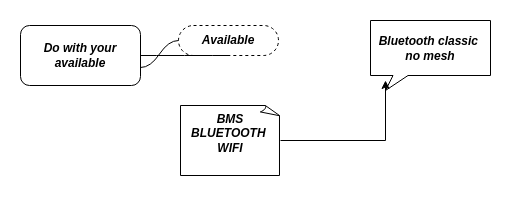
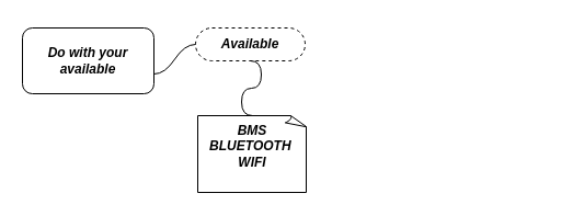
- <mxCell id="6" style="edgeStyle=entityRelationEdgeStyle;rounded=0;orthogonalLoop=1;jettySize=auto;html=1;startArrow=none;endArrow=none;segment=10;curved=1;sourcePerimeterSpacing=0;targetPerimeterSpacing=0;exitX=0.5;exitY=1;exitDx=0;exitDy=0;" edge="1" parent="1" source="3" target="2"><mxGeometry relative="1" as="geometry" /></mxCell>
+ <mxCell id="6" style="edgeStyle=entityRelationEdgeStyle;rounded=0;orthogonalLoop=1;jettySize=auto;html=1;startArrow=none;endArrow=none;segment=10;curved=1;sourcePerimeterSpacing=0;targetPerimeterSpacing=0;exitX=0.5;exitY=1;exitDx=0;exitDy=0;entryX=0.5;entryY=0;entryDx=0;entryDy=0;entryPerimeter=0;" edge="1" parent="1" source="3" target="5"><mxGeometry relative="1" as="geometry" /></mxCell>
- <mxCell id="7" value="&lt;b&gt;&lt;i&gt;Bluetooth classic&amp;nbsp;&lt;/i&gt;&lt;/b&gt;&lt;div&gt;&lt;b&gt;&lt;i&gt;no mesh&lt;/i&gt;&lt;/b&gt;&lt;/div&gt;" style="whiteSpace=wrap;html=1;shape=mxgraph.basic.rectCallout;dx=30;dy=15;boundedLbl=1;" vertex="1" parent="1"><mxGeometry x="370" y="20" width="120" height="70" as="geometry" /></mxCell>
- <mxCell id="8" style="edgeStyle=orthogonalEdgeStyle;rounded=0;orthogonalLoop=1;jettySize=auto;html=1;exitX=1;exitY=0.5;exitDx=0;exitDy=0;exitPerimeter=0;entryX=0;entryY=0;entryDx=15;entryDy=60;entryPerimeter=0;" edge="1" parent="1" source="5" target="7"><mxGeometry relative="1" as="geometry" /></mxCell>
